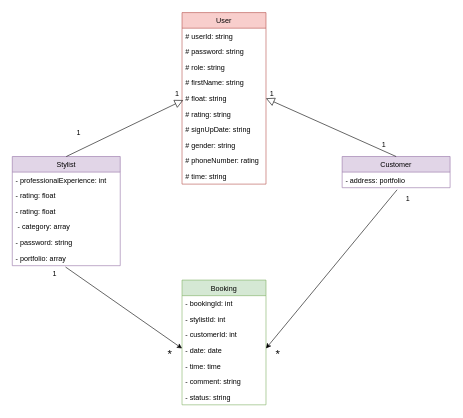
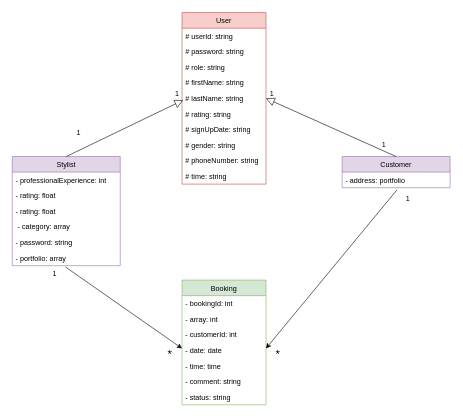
- <mxCell id="16" value="# float: string" style="text;strokeColor=none;fillColor=none;align=left;verticalAlign=top;spacingLeft=4;spacingRight=4;overflow=hidden;rotatable=0;points=[[0,0.5],[1,0.5]];portConstraint=eastwest;" parent="11" vertex="1"><mxGeometry y="130" width="140" height="26" as="geometry" /></mxCell>
+ <mxCell id="16" value="# lastName: string" style="text;strokeColor=none;fillColor=none;align=left;verticalAlign=top;spacingLeft=4;spacingRight=4;overflow=hidden;rotatable=0;points=[[0,0.5],[1,0.5]];portConstraint=eastwest;" parent="11" vertex="1"><mxGeometry y="130" width="140" height="26" as="geometry" /></mxCell>
- <mxCell id="20" value="# phoneNumber: rating" style="text;strokeColor=none;fillColor=none;align=left;verticalAlign=top;spacingLeft=4;spacingRight=4;overflow=hidden;rotatable=0;points=[[0,0.5],[1,0.5]];portConstraint=eastwest;" parent="11" vertex="1"><mxGeometry y="234" width="140" height="26" as="geometry" /></mxCell>
+ <mxCell id="20" value="# phoneNumber: string" style="text;strokeColor=none;fillColor=none;align=left;verticalAlign=top;spacingLeft=4;spacingRight=4;overflow=hidden;rotatable=0;points=[[0,0.5],[1,0.5]];portConstraint=eastwest;" parent="11" vertex="1"><mxGeometry y="234" width="140" height="26" as="geometry" /></mxCell>
- <mxCell id="29" value="- stylistId: int" style="text;strokeColor=none;fillColor=none;align=left;verticalAlign=top;spacingLeft=4;spacingRight=4;overflow=hidden;rotatable=0;points=[[0,0.5],[1,0.5]];portConstraint=eastwest;" parent="27" vertex="1"><mxGeometry y="52" width="140" height="26" as="geometry" /></mxCell>
+ <mxCell id="29" value="- array: int" style="text;strokeColor=none;fillColor=none;align=left;verticalAlign=top;spacingLeft=4;spacingRight=4;overflow=hidden;rotatable=0;points=[[0,0.5],[1,0.5]];portConstraint=eastwest;" parent="27" vertex="1"><mxGeometry y="52" width="140" height="26" as="geometry" /></mxCell>
